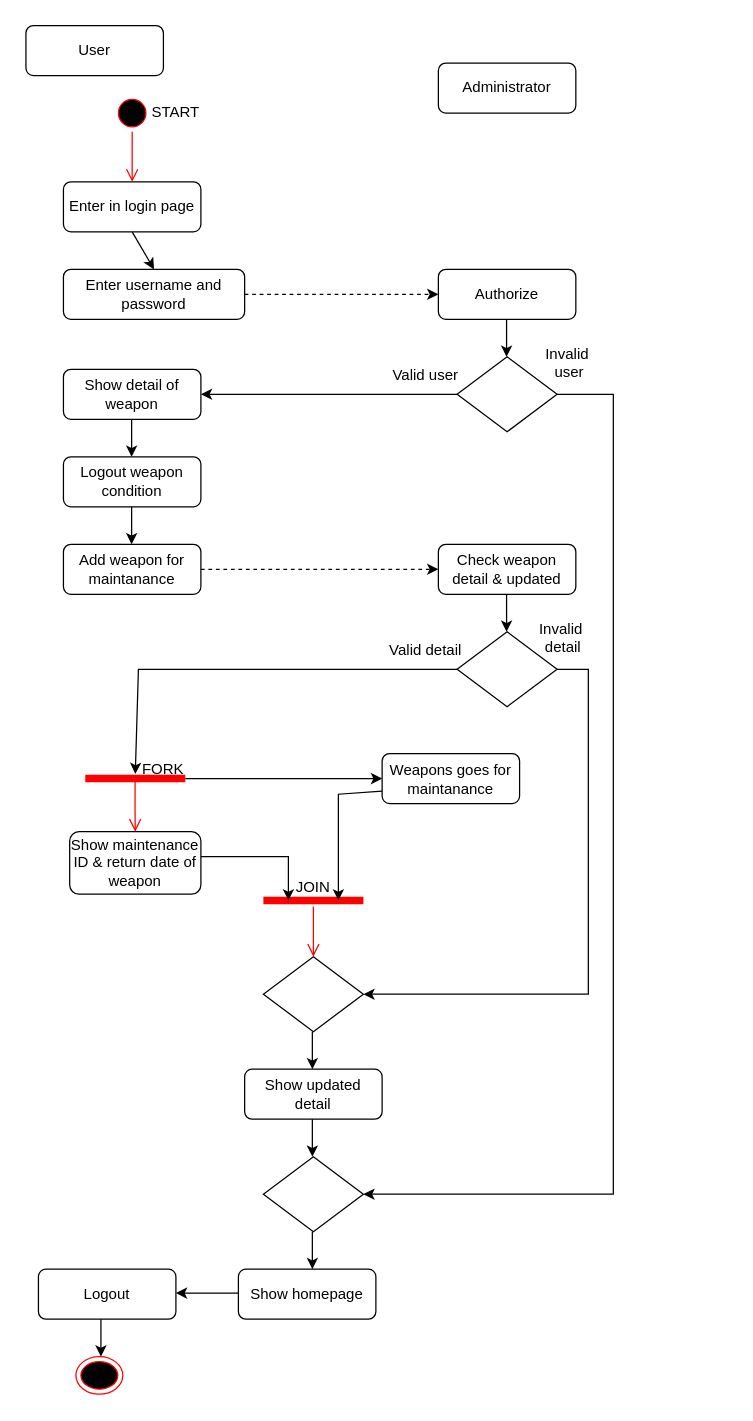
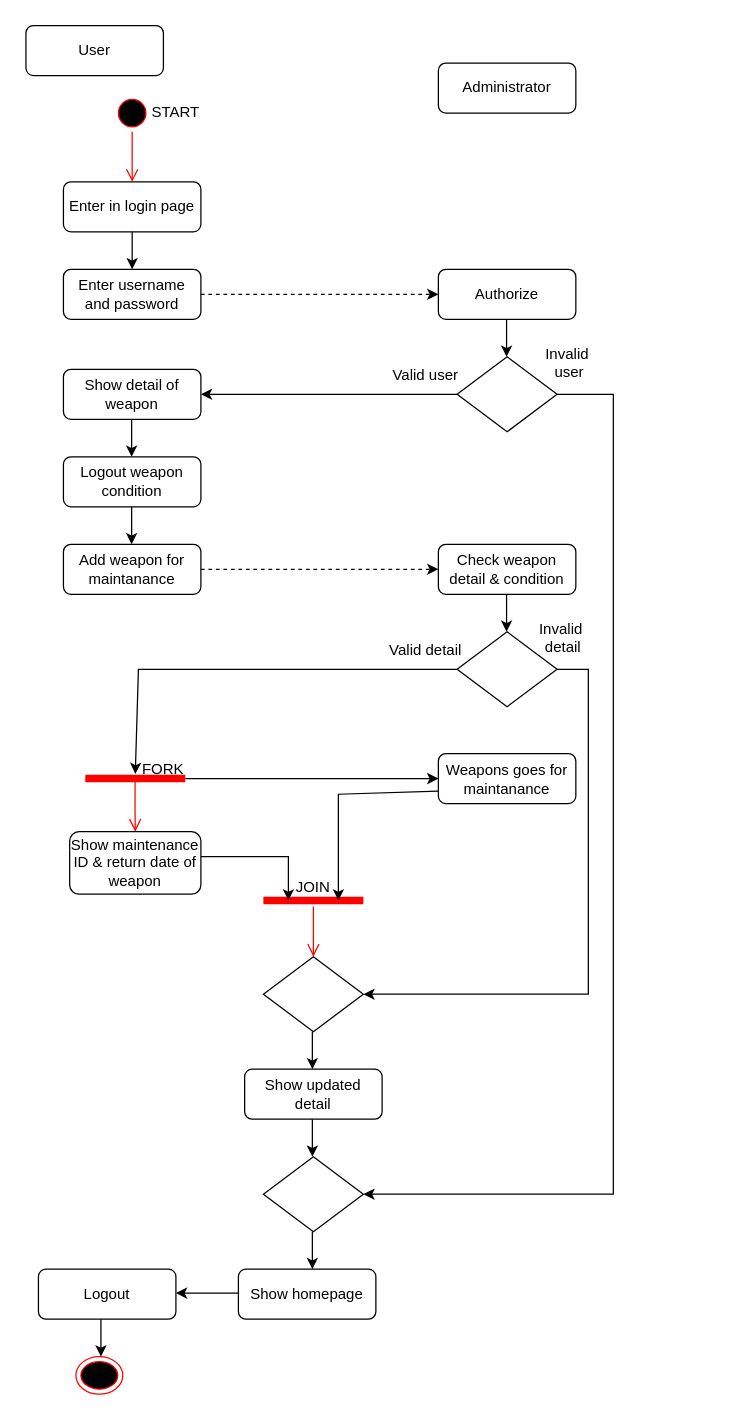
- <mxCell id="5" value="Enter username and password" style="rounded=1;whiteSpace=wrap;html=1;movable=1;resizable=1;rotatable=1;deletable=1;editable=1;locked=0;connectable=1;" vertex="1" parent="1"><mxGeometry x="50" y="215" width="145" height="40" as="geometry" /></mxCell>
+ <mxCell id="5" value="Enter username and password" style="rounded=1;whiteSpace=wrap;html=1;movable=1;resizable=1;rotatable=1;deletable=1;editable=1;locked=0;connectable=1;" vertex="1" parent="1"><mxGeometry x="50" y="215" width="110" height="40" as="geometry" /></mxCell>
- <mxCell id="19" value="Check weapon detail &amp;amp; updated" style="rounded=1;whiteSpace=wrap;html=1;movable=1;resizable=1;rotatable=1;deletable=1;editable=1;locked=0;connectable=1;" vertex="1" parent="1"><mxGeometry x="350" y="435" width="110" height="40" as="geometry" /></mxCell>
+ <mxCell id="19" value="Check weapon detail &amp;amp; condition" style="rounded=1;whiteSpace=wrap;html=1;movable=1;resizable=1;rotatable=1;deletable=1;editable=1;locked=0;connectable=1;" vertex="1" parent="1"><mxGeometry x="350" y="435" width="110" height="40" as="geometry" /></mxCell>
- <mxCell id="24" value="Weapons goes for maintanance" style="rounded=1;whiteSpace=wrap;html=1;movable=1;resizable=1;rotatable=1;deletable=1;editable=1;locked=0;connectable=1;" vertex="1" parent="1"><mxGeometry x="305" y="602.5" width="110" height="40" as="geometry" /></mxCell>
+ <mxCell id="24" value="Weapons goes for maintanance" style="rounded=1;whiteSpace=wrap;html=1;movable=1;resizable=1;rotatable=1;deletable=1;editable=1;locked=0;connectable=1;" vertex="1" parent="1"><mxGeometry x="350" y="602.5" width="110" height="40" as="geometry" /></mxCell>
